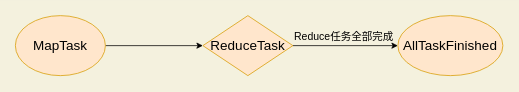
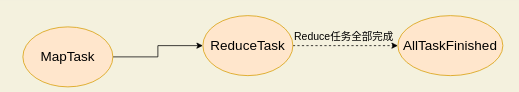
- <mxCell id="3" value="&lt;font style=&quot;font-size: 18px;&quot;&gt;MapTask&lt;/font&gt;" style="ellipse;whiteSpace=wrap;html=1;fillColor=#ffe6cc;strokeColor=#d79b00;" vertex="1" parent="1"><mxGeometry x="20" y="20" width="120" height="80" as="geometry" /></mxCell>
+ <mxCell id="3" value="&lt;font style=&quot;font-size: 18px;&quot;&gt;MapTask&lt;/font&gt;" style="ellipse;whiteSpace=wrap;html=1;fillColor=#ffe6cc;strokeColor=#d79b00;" vertex="1" parent="1"><mxGeometry x="30" y="35" width="120" height="80" as="geometry" /></mxCell>
- <mxCell id="5" value="&lt;font style=&quot;font-size: 18px;&quot;&gt;ReduceTask&lt;/font&gt;" style="rhombus;whiteSpace=wrap;html=1;fillColor=#ffe6cc;strokeColor=#d79b00;" vertex="1" parent="1"><mxGeometry x="270" y="20" width="120" height="80" as="geometry" /></mxCell>
+ <mxCell id="5" value="&lt;font style=&quot;font-size: 18px;&quot;&gt;ReduceTask&lt;/font&gt;" style="ellipse;whiteSpace=wrap;html=1;fillColor=#ffe6cc;strokeColor=#d79b00;" vertex="1" parent="1"><mxGeometry x="270" y="20" width="120" height="80" as="geometry" /></mxCell>
- <mxCell id="4" value="" style="edgeStyle=orthogonalEdgeStyle;rounded=0;orthogonalLoop=1;jettySize=auto;html=1;" edge="1" parent="1" source="5" target="6"><mxGeometry relative="1" as="geometry" /></mxCell>
+ <mxCell id="4" value="" style="edgeStyle=orthogonalEdgeStyle;rounded=0;orthogonalLoop=1;jettySize=auto;html=1;dashed=1;" edge="1" parent="1" source="5" target="6"><mxGeometry relative="1" as="geometry" /></mxCell>
